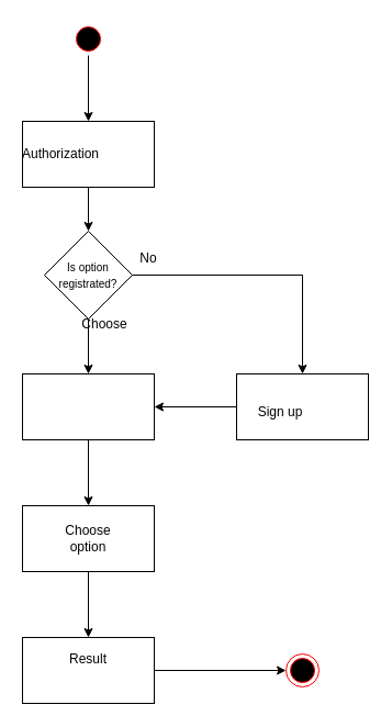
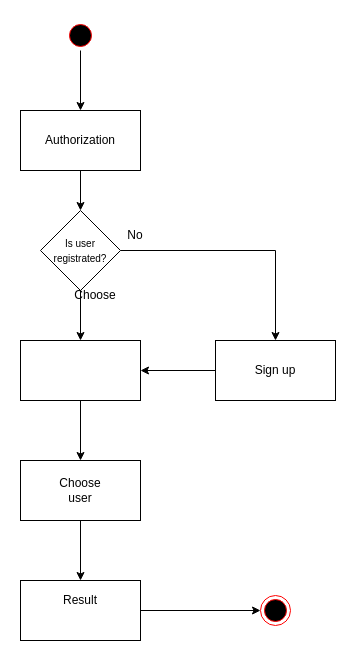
- <mxCell id="7" value="Authorization" style="text;html=1;strokeColor=none;fillColor=none;align=center;verticalAlign=middle;whiteSpace=wrap;rounded=0;" vertex="1" parent="1"><mxGeometry x="25" y="125" width="60" height="30" as="geometry" /></mxCell>
+ <mxCell id="7" value="Authorization" style="text;html=1;strokeColor=none;fillColor=none;align=center;verticalAlign=middle;whiteSpace=wrap;rounded=0;" vertex="1" parent="1"><mxGeometry x="50" y="125" width="60" height="30" as="geometry" /></mxCell>
- <mxCell id="11" value="&lt;font style=&quot;font-size: 10px;&quot;&gt;Is option registrated?&lt;/font&gt;" style="text;html=1;strokeColor=none;fillColor=none;align=center;verticalAlign=middle;whiteSpace=wrap;rounded=0;" vertex="1" parent="1"><mxGeometry x="50" y="235" width="60" height="30" as="geometry" /></mxCell>
+ <mxCell id="11" value="&lt;font style=&quot;font-size: 10px;&quot;&gt;Is user registrated?&lt;/font&gt;" style="text;html=1;strokeColor=none;fillColor=none;align=center;verticalAlign=middle;whiteSpace=wrap;rounded=0;" vertex="1" parent="1"><mxGeometry x="50" y="235" width="60" height="30" as="geometry" /></mxCell>
- <mxCell id="18" value="Sign up" style="text;html=1;strokeColor=none;fillColor=none;align=center;verticalAlign=middle;whiteSpace=wrap;rounded=0;" vertex="1" parent="1"><mxGeometry x="225" y="360" width="60" height="30" as="geometry" /></mxCell>
+ <mxCell id="18" value="Sign up" style="text;html=1;strokeColor=none;fillColor=none;align=center;verticalAlign=middle;whiteSpace=wrap;rounded=0;" vertex="1" parent="1"><mxGeometry x="245" y="355" width="60" height="30" as="geometry" /></mxCell>
- <mxCell id="21" value="Choose option" style="text;html=1;strokeColor=none;fillColor=none;align=center;verticalAlign=middle;whiteSpace=wrap;rounded=0;" vertex="1" parent="1"><mxGeometry x="50" y="475" width="60" height="30" as="geometry" /></mxCell>
+ <mxCell id="21" value="Choose user" style="text;html=1;strokeColor=none;fillColor=none;align=center;verticalAlign=middle;whiteSpace=wrap;rounded=0;" vertex="1" parent="1"><mxGeometry x="50" y="475" width="60" height="30" as="geometry" /></mxCell>
